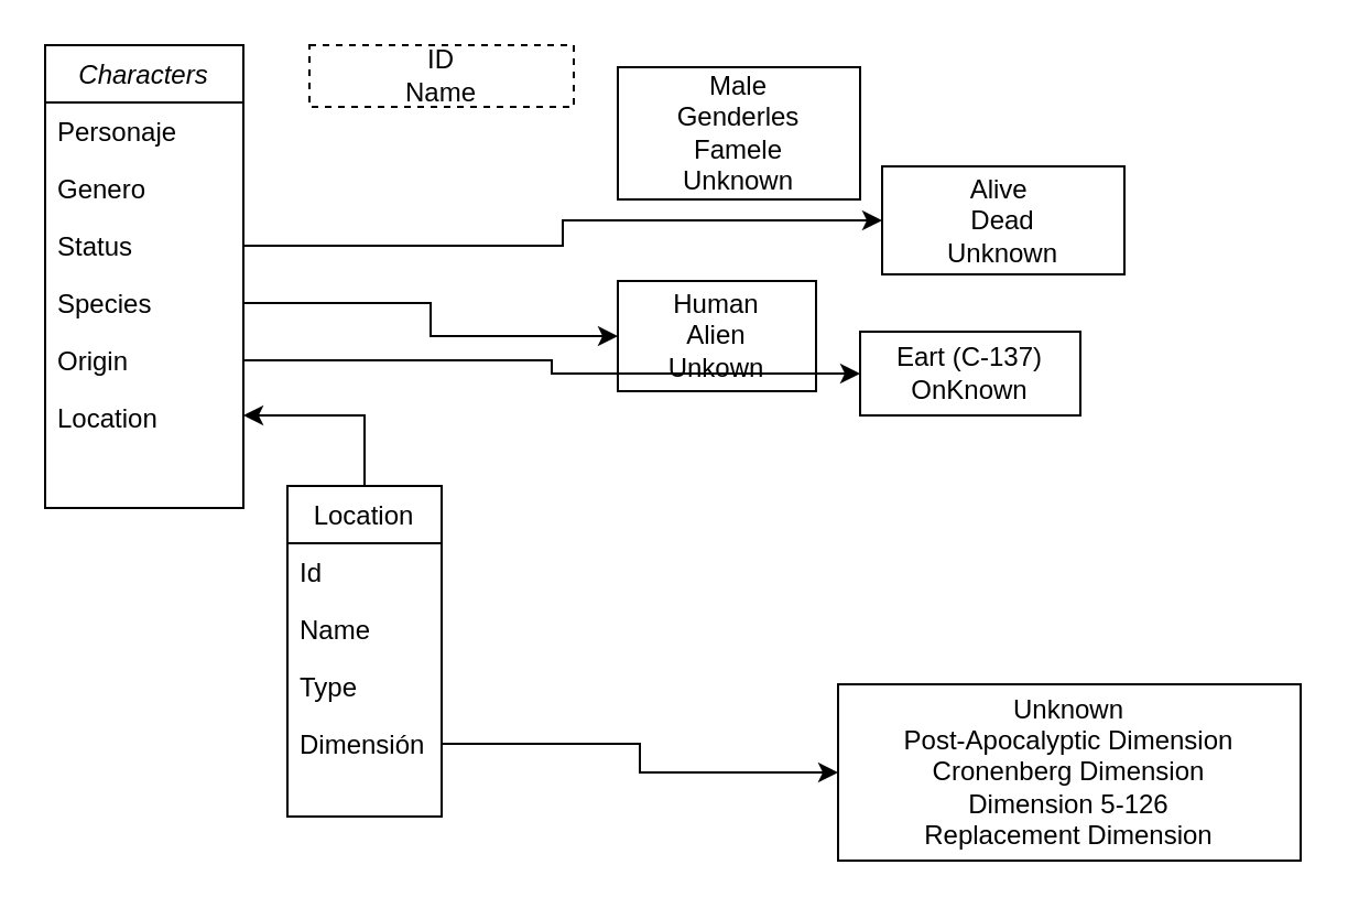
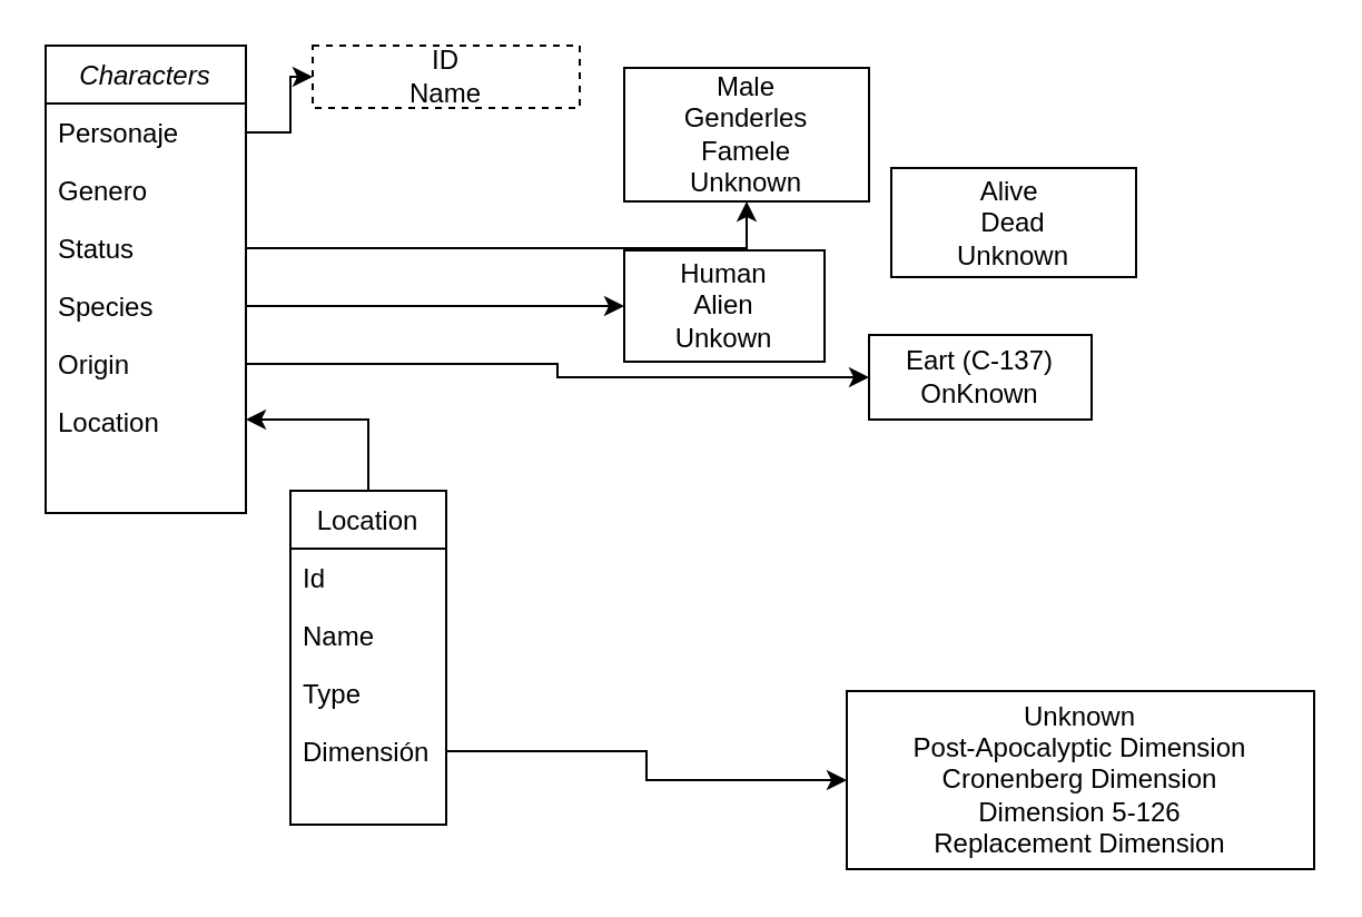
+ <mxCell id="15" value="" style="edgeStyle=orthogonalEdgeStyle;rounded=0;orthogonalLoop=1;jettySize=auto;html=1;" edge="1" parent="1" source="3" target="16"><mxGeometry relative="1" as="geometry" /></mxCell>
- <mxCell id="19" value="" style="edgeStyle=orthogonalEdgeStyle;rounded=0;orthogonalLoop=1;jettySize=auto;html=1;" edge="1" parent="1" source="5" target="18"><mxGeometry relative="1" as="geometry" /></mxCell>
+ <mxCell id="19" value="" style="edgeStyle=orthogonalEdgeStyle;rounded=0;orthogonalLoop=1;jettySize=auto;html=1;" edge="1" parent="1" source="5" target="17"><mxGeometry relative="1" as="geometry" /></mxCell>
- <mxCell id="20" value="Human&lt;br&gt;Alien&lt;br&gt;Unkown" style="whiteSpace=wrap;html=1;" vertex="1" parent="1"><mxGeometry x="280" y="127" width="90" height="50" as="geometry" /></mxCell>
+ <mxCell id="20" value="Human&lt;br&gt;Alien&lt;br&gt;Unkown" style="whiteSpace=wrap;html=1;" vertex="1" parent="1"><mxGeometry x="280" y="112" width="90" height="50" as="geometry" /></mxCell>
